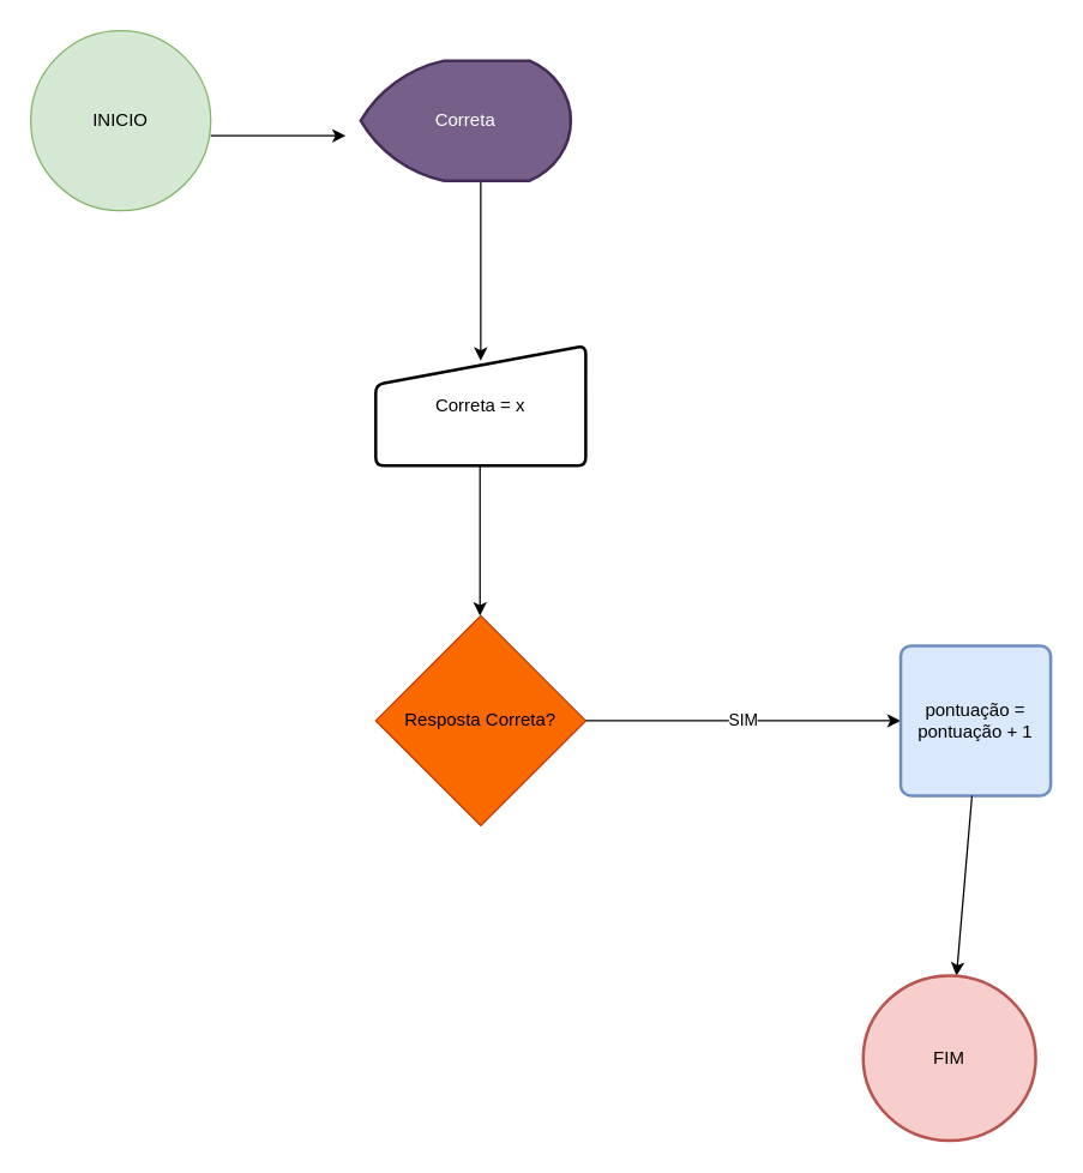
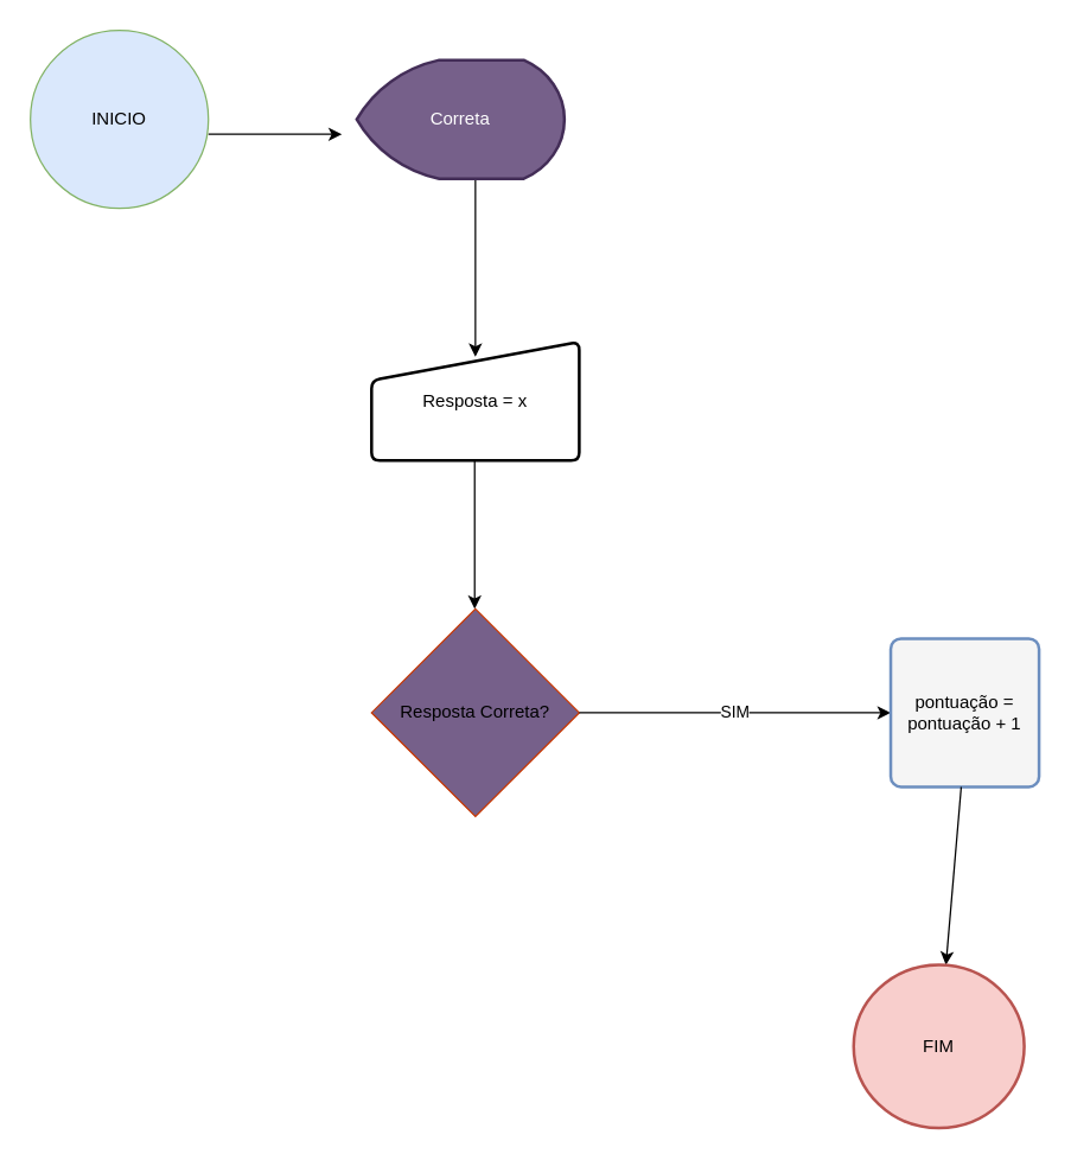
- <mxCell id="2" value="INICIO" style="ellipse;whiteSpace=wrap;html=1;aspect=fixed;fillColor=#d5e8d4;strokeColor=#82b366;" vertex="1" parent="1"><mxGeometry x="20" y="20" width="120" height="120" as="geometry" /></mxCell>
+ <mxCell id="2" value="INICIO" style="ellipse;whiteSpace=wrap;html=1;aspect=fixed;fillColor=#dae8fc;strokeColor=#82b366;" vertex="1" parent="1"><mxGeometry x="20" y="20" width="120" height="120" as="geometry" /></mxCell>
- <mxCell id="8" value="Correta = x" style="html=1;strokeWidth=2;shape=manualInput;whiteSpace=wrap;rounded=1;size=26;arcSize=11;" vertex="1" parent="1"><mxGeometry x="250" y="230" width="140" height="80" as="geometry" /></mxCell>
+ <mxCell id="8" value="Resposta = x" style="html=1;strokeWidth=2;shape=manualInput;whiteSpace=wrap;rounded=1;size=26;arcSize=11;" vertex="1" parent="1"><mxGeometry x="250" y="230" width="140" height="80" as="geometry" /></mxCell>
- <mxCell id="6" value="Resposta Correta?" style="rhombus;whiteSpace=wrap;html=1;fillColor=#fa6800;fontColor=#000000;strokeColor=#C73500;" vertex="1" parent="1"><mxGeometry x="250" y="410" width="140" height="140" as="geometry" /></mxCell>
+ <mxCell id="6" value="Resposta Correta?" style="rhombus;whiteSpace=wrap;html=1;fillColor=#76608a;fontColor=#000000;strokeColor=#C73500;" vertex="1" parent="1"><mxGeometry x="250" y="410" width="140" height="140" as="geometry" /></mxCell>
- <mxCell id="11" value="pontuação =&lt;br&gt;pontuação + 1" style="rounded=1;whiteSpace=wrap;html=1;absoluteArcSize=1;arcSize=14;strokeWidth=2;fillColor=#dae8fc;strokeColor=#6c8ebf;" vertex="1" parent="1"><mxGeometry x="600" y="430" width="100" height="100" as="geometry" /></mxCell>
+ <mxCell id="11" value="pontuação =&lt;br&gt;pontuação + 1" style="rounded=1;whiteSpace=wrap;html=1;absoluteArcSize=1;arcSize=14;strokeWidth=2;fillColor=#f5f5f5;strokeColor=#6c8ebf;" vertex="1" parent="1"><mxGeometry x="600" y="430" width="100" height="100" as="geometry" /></mxCell>
